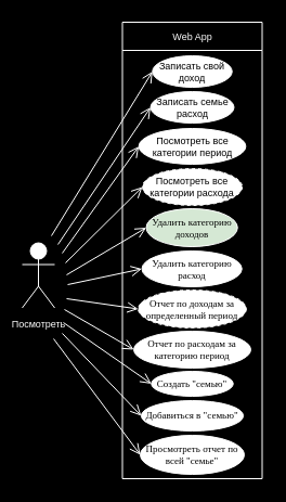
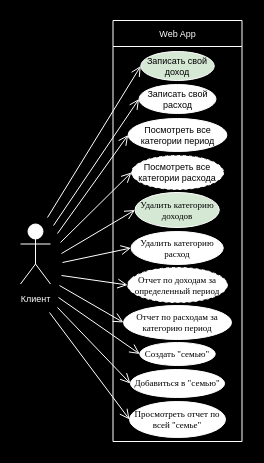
- <mxCell id="10" value="&lt;span style=&quot;line-height: 107%; font-size: 9px;&quot;&gt;&lt;font style=&quot;font-size: 9px;&quot;&gt;Записать свой доход&lt;/font&gt;&lt;/span&gt;" style="ellipse;whiteSpace=wrap;html=1;strokeColor=#FFFFFF;fontSize=9;" vertex="1" parent="1"><mxGeometry x="140.25" y="51" width="73.5" height="29" as="geometry" /></mxCell>
+ <mxCell id="10" value="&lt;span style=&quot;line-height: 107%; font-size: 9px;&quot;&gt;&lt;font style=&quot;font-size: 9px;&quot;&gt;Записать свой доход&lt;/font&gt;&lt;/span&gt;" style="ellipse;whiteSpace=wrap;html=1;strokeColor=#FFFFFF;fontSize=9;fillColor=#d5e8d4;" vertex="1" parent="1"><mxGeometry x="140.25" y="51" width="73.5" height="29" as="geometry" /></mxCell>
- <mxCell id="9" value="&lt;span style=&quot;line-height: 107%; font-size: 9px;&quot;&gt;&lt;font style=&quot;font-size: 9px;&quot;&gt;Записать семье расход&lt;/font&gt;&lt;/span&gt;" style="ellipse;whiteSpace=wrap;html=1;strokeColor=#FFFFFF;fontSize=9;" vertex="1" parent="1"><mxGeometry x="138.5" y="84" width="77" height="29" as="geometry" /></mxCell>
+ <mxCell id="9" value="&lt;span style=&quot;line-height: 107%; font-size: 9px;&quot;&gt;&lt;font style=&quot;font-size: 9px;&quot;&gt;Записать свой расход&lt;/font&gt;&lt;/span&gt;" style="ellipse;whiteSpace=wrap;html=1;strokeColor=#FFFFFF;fontSize=9;" vertex="1" parent="1"><mxGeometry x="138.5" y="84" width="77" height="29" as="geometry" /></mxCell>
- <mxCell id="7" value="&lt;font style=&quot;font-size: 9px;&quot; color=&quot;#ffffff&quot;&gt;Посмотреть&lt;/font&gt;" style="shape=umlActor;verticalLabelPosition=bottom;verticalAlign=top;html=1;strokeColor=#FFFFFF;" vertex="1" parent="1"><mxGeometry x="20" y="223.5" width="30" height="60" as="geometry" /></mxCell>
+ <mxCell id="7" value="&lt;font style=&quot;font-size: 9px;&quot; color=&quot;#ffffff&quot;&gt;Клиент&lt;/font&gt;" style="shape=umlActor;verticalLabelPosition=bottom;verticalAlign=top;html=1;strokeColor=#FFFFFF;" vertex="1" parent="1"><mxGeometry x="20" y="223.5" width="30" height="60" as="geometry" /></mxCell>
